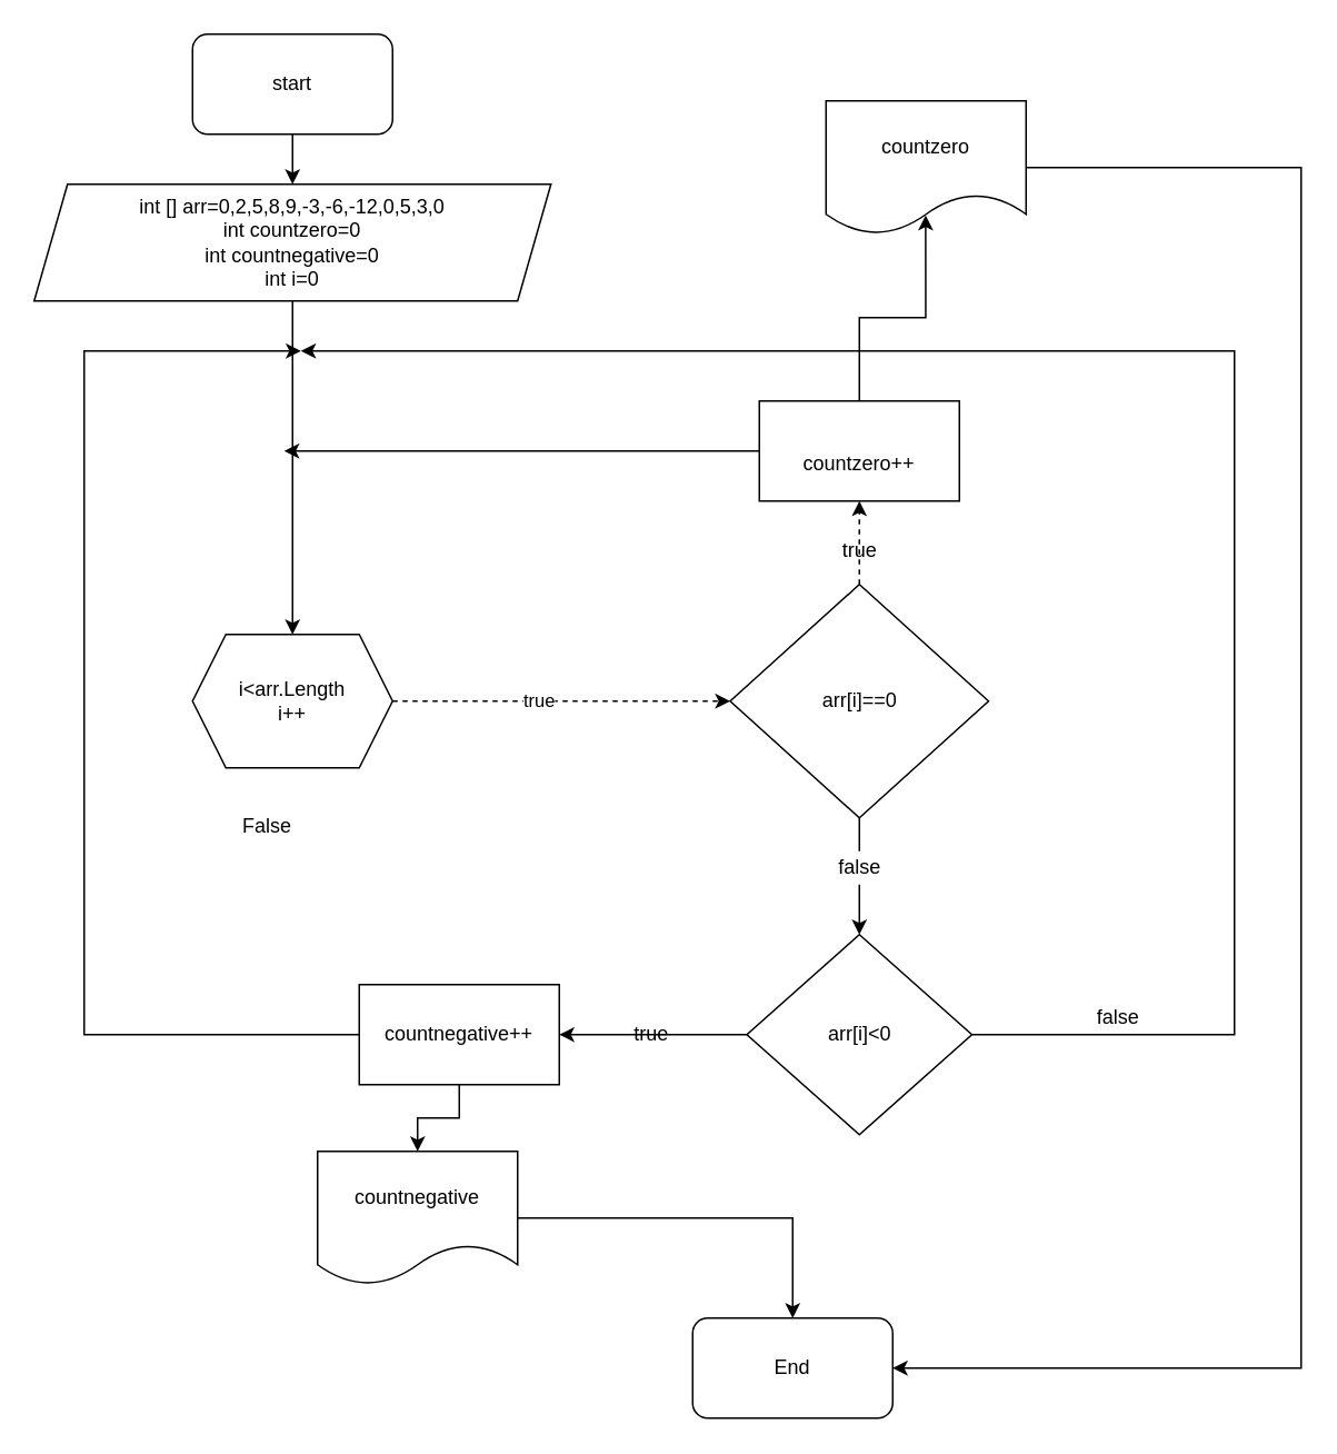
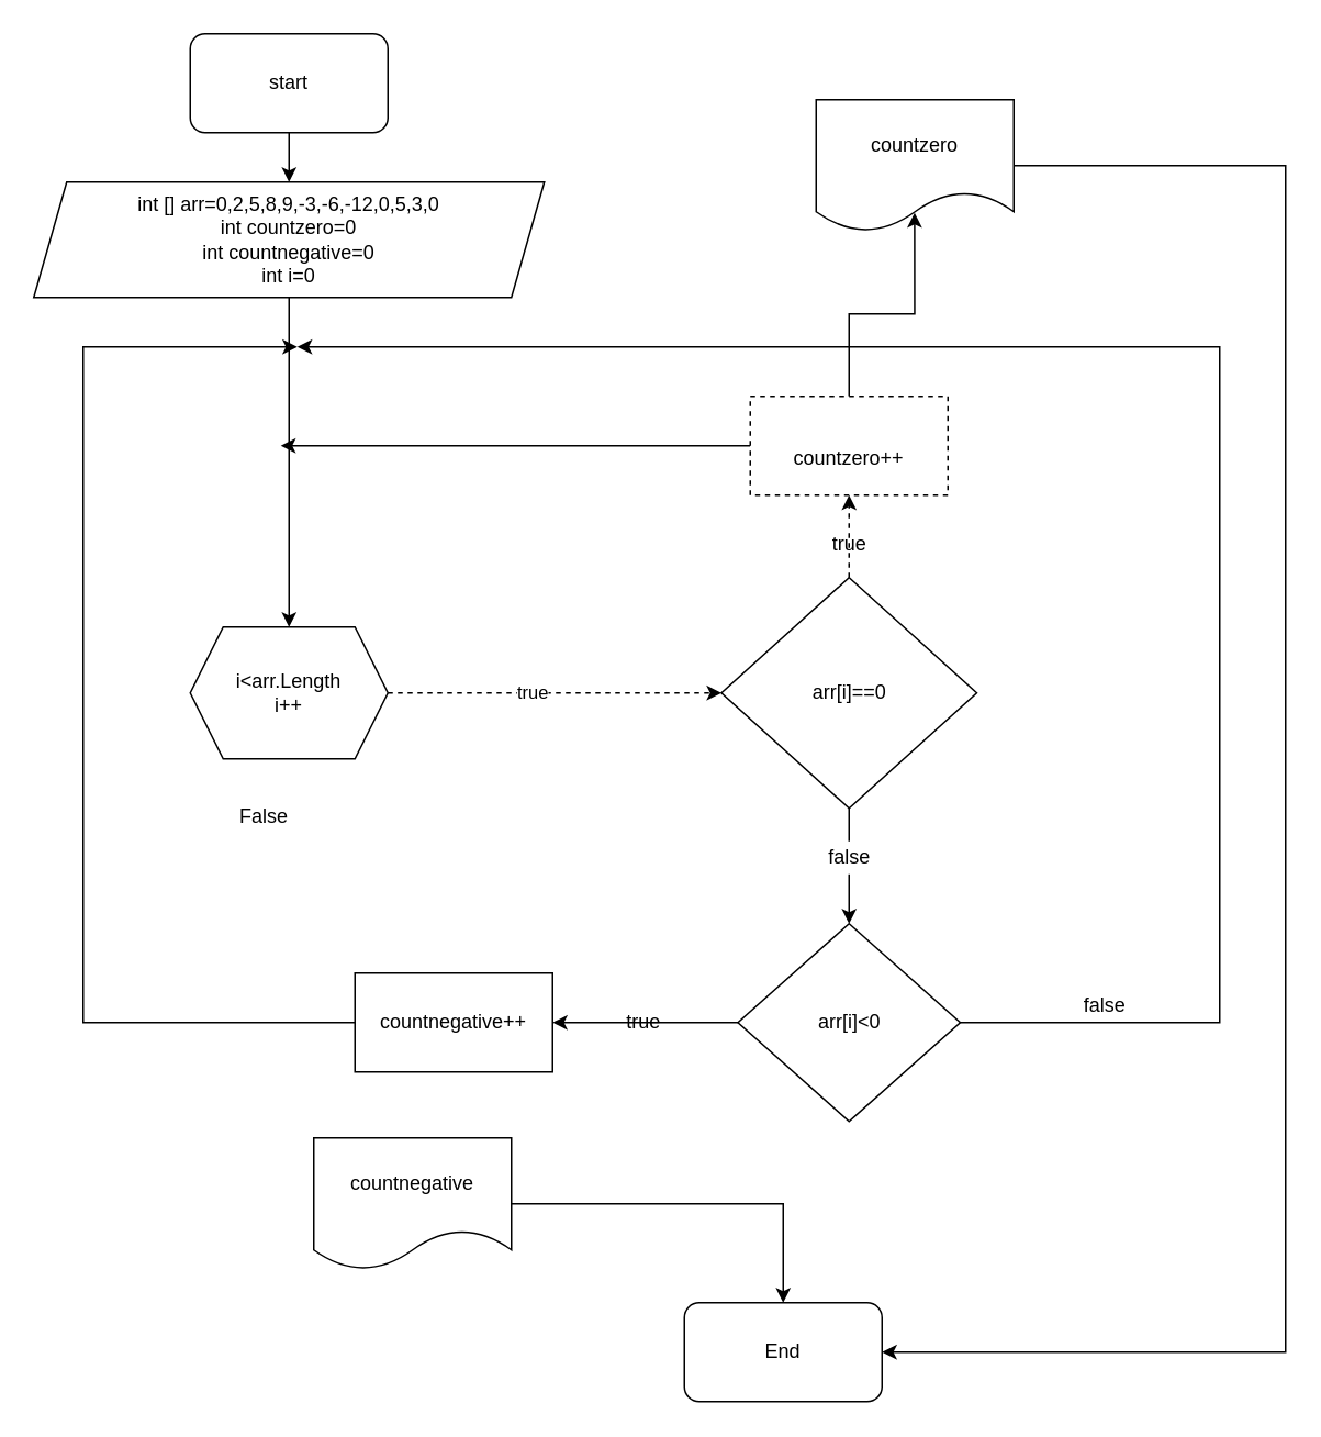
- <mxCell id="14" value="&lt;br&gt;countzero++" style="rounded=0;whiteSpace=wrap;html=1;" parent="1" vertex="1"><mxGeometry x="455" y="240" width="120" height="60" as="geometry" /></mxCell>
+ <mxCell id="14" value="&lt;br&gt;countzero++" style="rounded=0;whiteSpace=wrap;html=1;dashed=1;" parent="1" vertex="1"><mxGeometry x="455" y="240" width="120" height="60" as="geometry" /></mxCell>
- <mxCell id="19" value="" style="edgeStyle=orthogonalEdgeStyle;rounded=0;orthogonalLoop=1;jettySize=auto;html=1;" edge="1" parent="1" source="21" target="30"><mxGeometry relative="1" as="geometry" /></mxCell>
